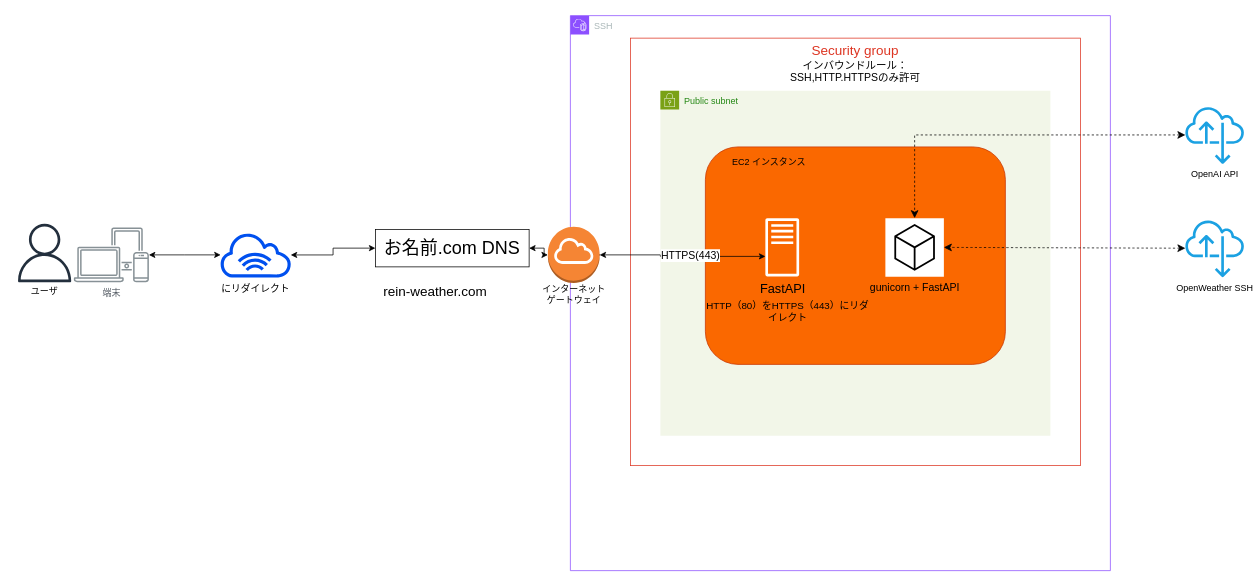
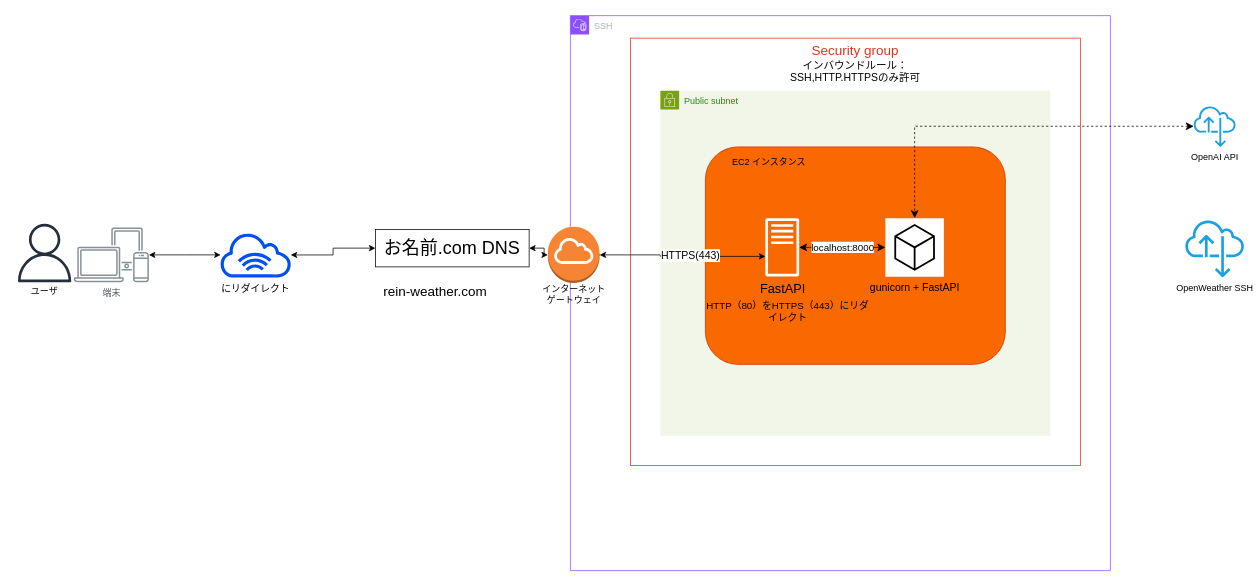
- <mxCell id="26" value="&lt;font style=&quot;color: light-dark(rgb(0, 0, 0), rgb(255, 255, 255));&quot;&gt;OpenAI API&lt;/font&gt;" style="sketch=0;outlineConnect=0;fontColor=#ffffff;fillColor=#1ba1e2;strokeColor=#006EAF;dashed=0;verticalLabelPosition=bottom;verticalAlign=top;align=center;html=1;fontSize=12;fontStyle=0;aspect=fixed;pointerEvents=1;shape=mxgraph.aws4.internet_alt22;" parent="1" vertex="1"><mxGeometry x="1580" y="140" width="78" height="78" as="geometry" /></mxCell>
+ <mxCell id="26" value="&lt;font style=&quot;color: light-dark(rgb(0, 0, 0), rgb(255, 255, 255));&quot;&gt;OpenAI API&lt;/font&gt;" style="sketch=0;outlineConnect=0;fontColor=#ffffff;fillColor=#1ba1e2;strokeColor=#006EAF;dashed=0;verticalLabelPosition=bottom;verticalAlign=top;align=center;html=1;fontSize=12;fontStyle=0;aspect=fixed;pointerEvents=1;shape=mxgraph.aws4.internet_alt22;" parent="1" vertex="1"><mxGeometry x="1580" y="140" width="78" height="55" as="geometry" /></mxCell>
+ <mxCell id="20" value="&lt;font style=&quot;font-size: 13px;&quot;&gt;localhost:8000&lt;/font&gt;" style="edgeStyle=none;curved=1;rounded=0;orthogonalLoop=1;jettySize=auto;html=1;fontSize=12;startSize=8;endSize=8;startArrow=classic;startFill=1;" parent="1" source="30" target="21" edge="1"><mxGeometry relative="1" as="geometry" /></mxCell>
- <mxCell id="28" style="edgeStyle=none;curved=1;rounded=0;orthogonalLoop=1;jettySize=auto;html=1;entryX=1;entryY=0.5;entryDx=0;entryDy=0;entryPerimeter=0;fontSize=12;startSize=8;endSize=8;dashed=1;startArrow=classic;startFill=1;" parent="1" source="13" target="21" edge="1"><mxGeometry relative="1" as="geometry" /></mxCell>
